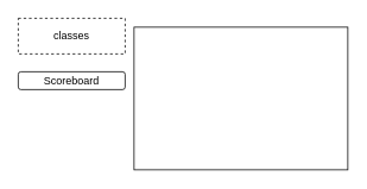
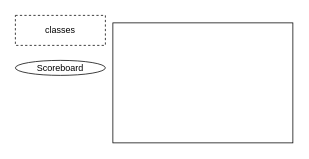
- <mxCell id="3" value="Scoreboard" style="rounded=1;whiteSpace=wrap;html=1;" vertex="1" parent="1"><mxGeometry x="20" y="80" width="120" height="20" as="geometry" /></mxCell>
+ <mxCell id="3" value="Scoreboard" style="ellipse;whiteSpace=wrap;html=1;" vertex="1" parent="1"><mxGeometry x="20" y="80" width="120" height="20" as="geometry" /></mxCell>
